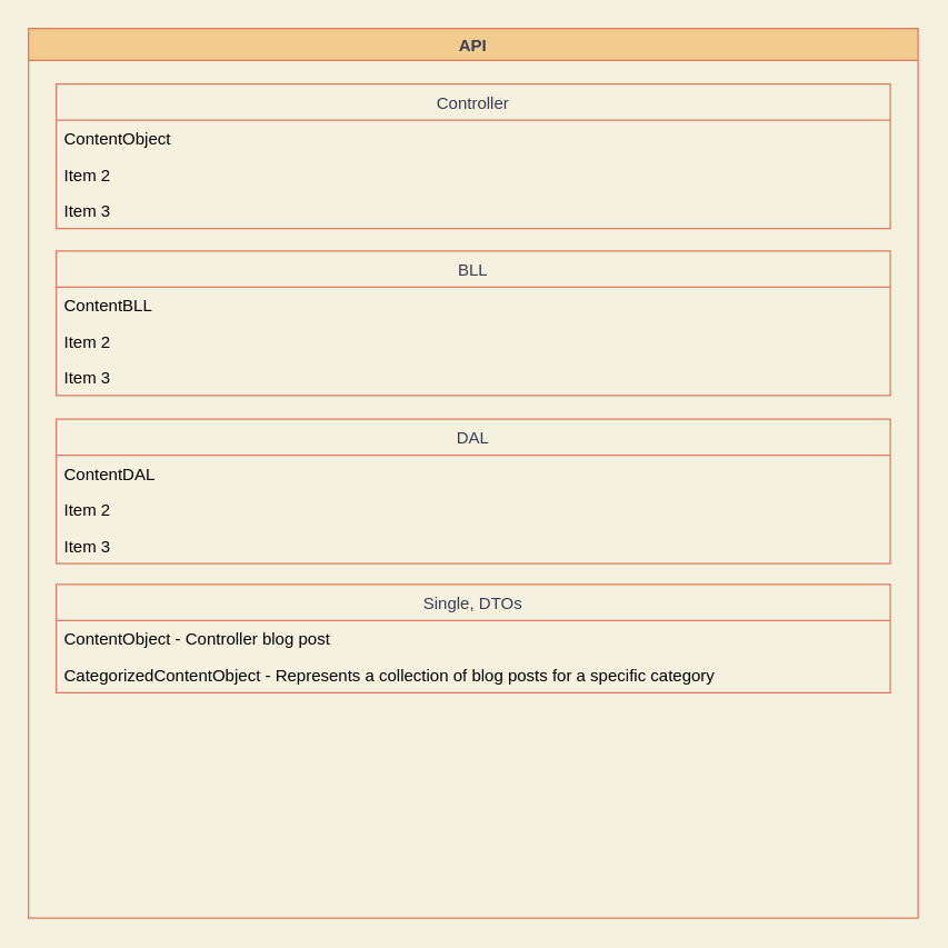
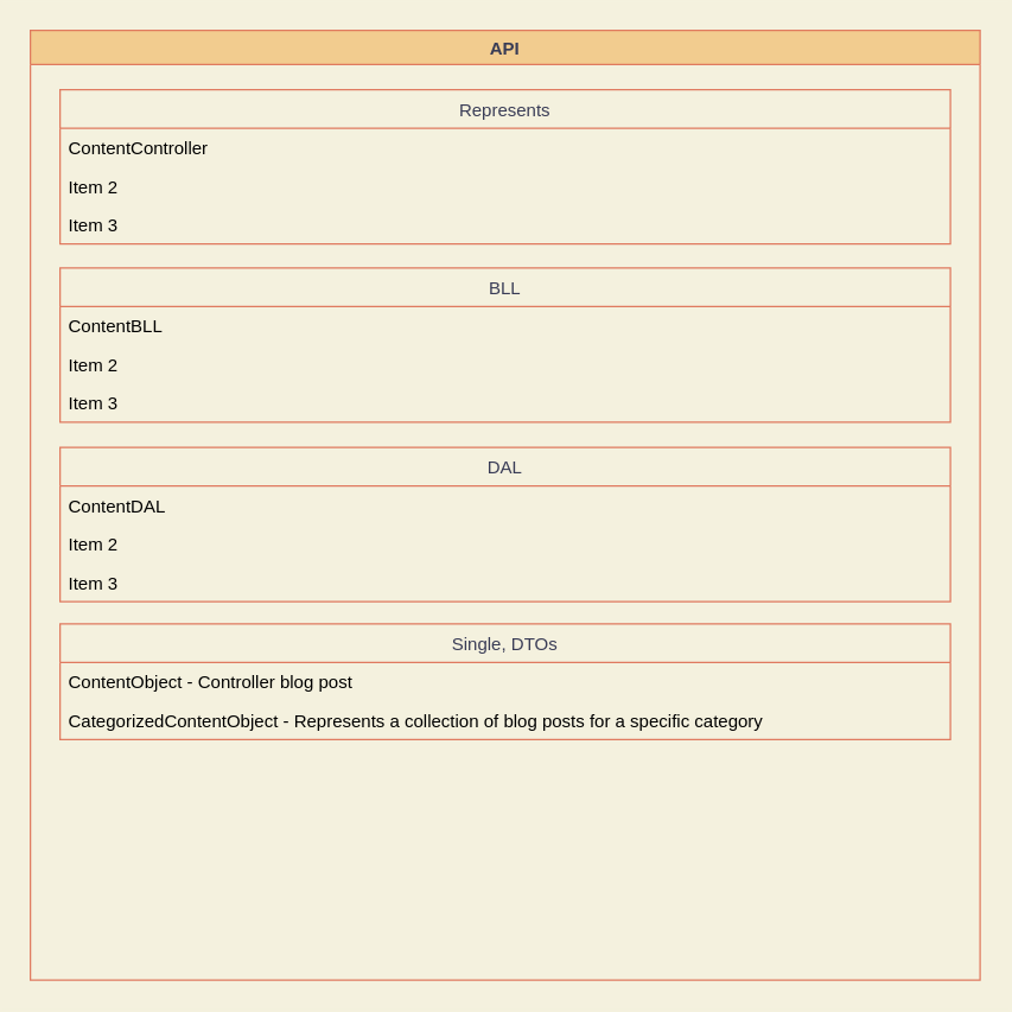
- <mxCell id="3" value="Controller" style="swimlane;fontStyle=0;childLayout=stackLayout;horizontal=1;startSize=26;fillColor=none;horizontalStack=0;resizeParent=1;resizeParentMax=0;resizeLast=0;collapsible=1;marginBottom=0;rounded=0;sketch=0;strokeColor=#E07A5F;fontColor=#393C56;" vertex="1" parent="2"><mxGeometry x="20" y="40" width="600" height="104" as="geometry" /></mxCell>
+ <mxCell id="3" value="Represents" style="swimlane;fontStyle=0;childLayout=stackLayout;horizontal=1;startSize=26;fillColor=none;horizontalStack=0;resizeParent=1;resizeParentMax=0;resizeLast=0;collapsible=1;marginBottom=0;rounded=0;sketch=0;strokeColor=#E07A5F;fontColor=#393C56;" vertex="1" parent="2"><mxGeometry x="20" y="40" width="600" height="104" as="geometry" /></mxCell>
- <mxCell id="4" value="ContentObject" style="text;strokeColor=none;fillColor=none;align=left;verticalAlign=top;spacingLeft=4;spacingRight=4;overflow=hidden;rotatable=0;points=[[0,0.5],[1,0.5]];portConstraint=eastwest;" vertex="1" parent="3"><mxGeometry y="26" width="600" height="26" as="geometry" /></mxCell>
+ <mxCell id="4" value="ContentController" style="text;strokeColor=none;fillColor=none;align=left;verticalAlign=top;spacingLeft=4;spacingRight=4;overflow=hidden;rotatable=0;points=[[0,0.5],[1,0.5]];portConstraint=eastwest;" vertex="1" parent="3"><mxGeometry y="26" width="600" height="26" as="geometry" /></mxCell>
